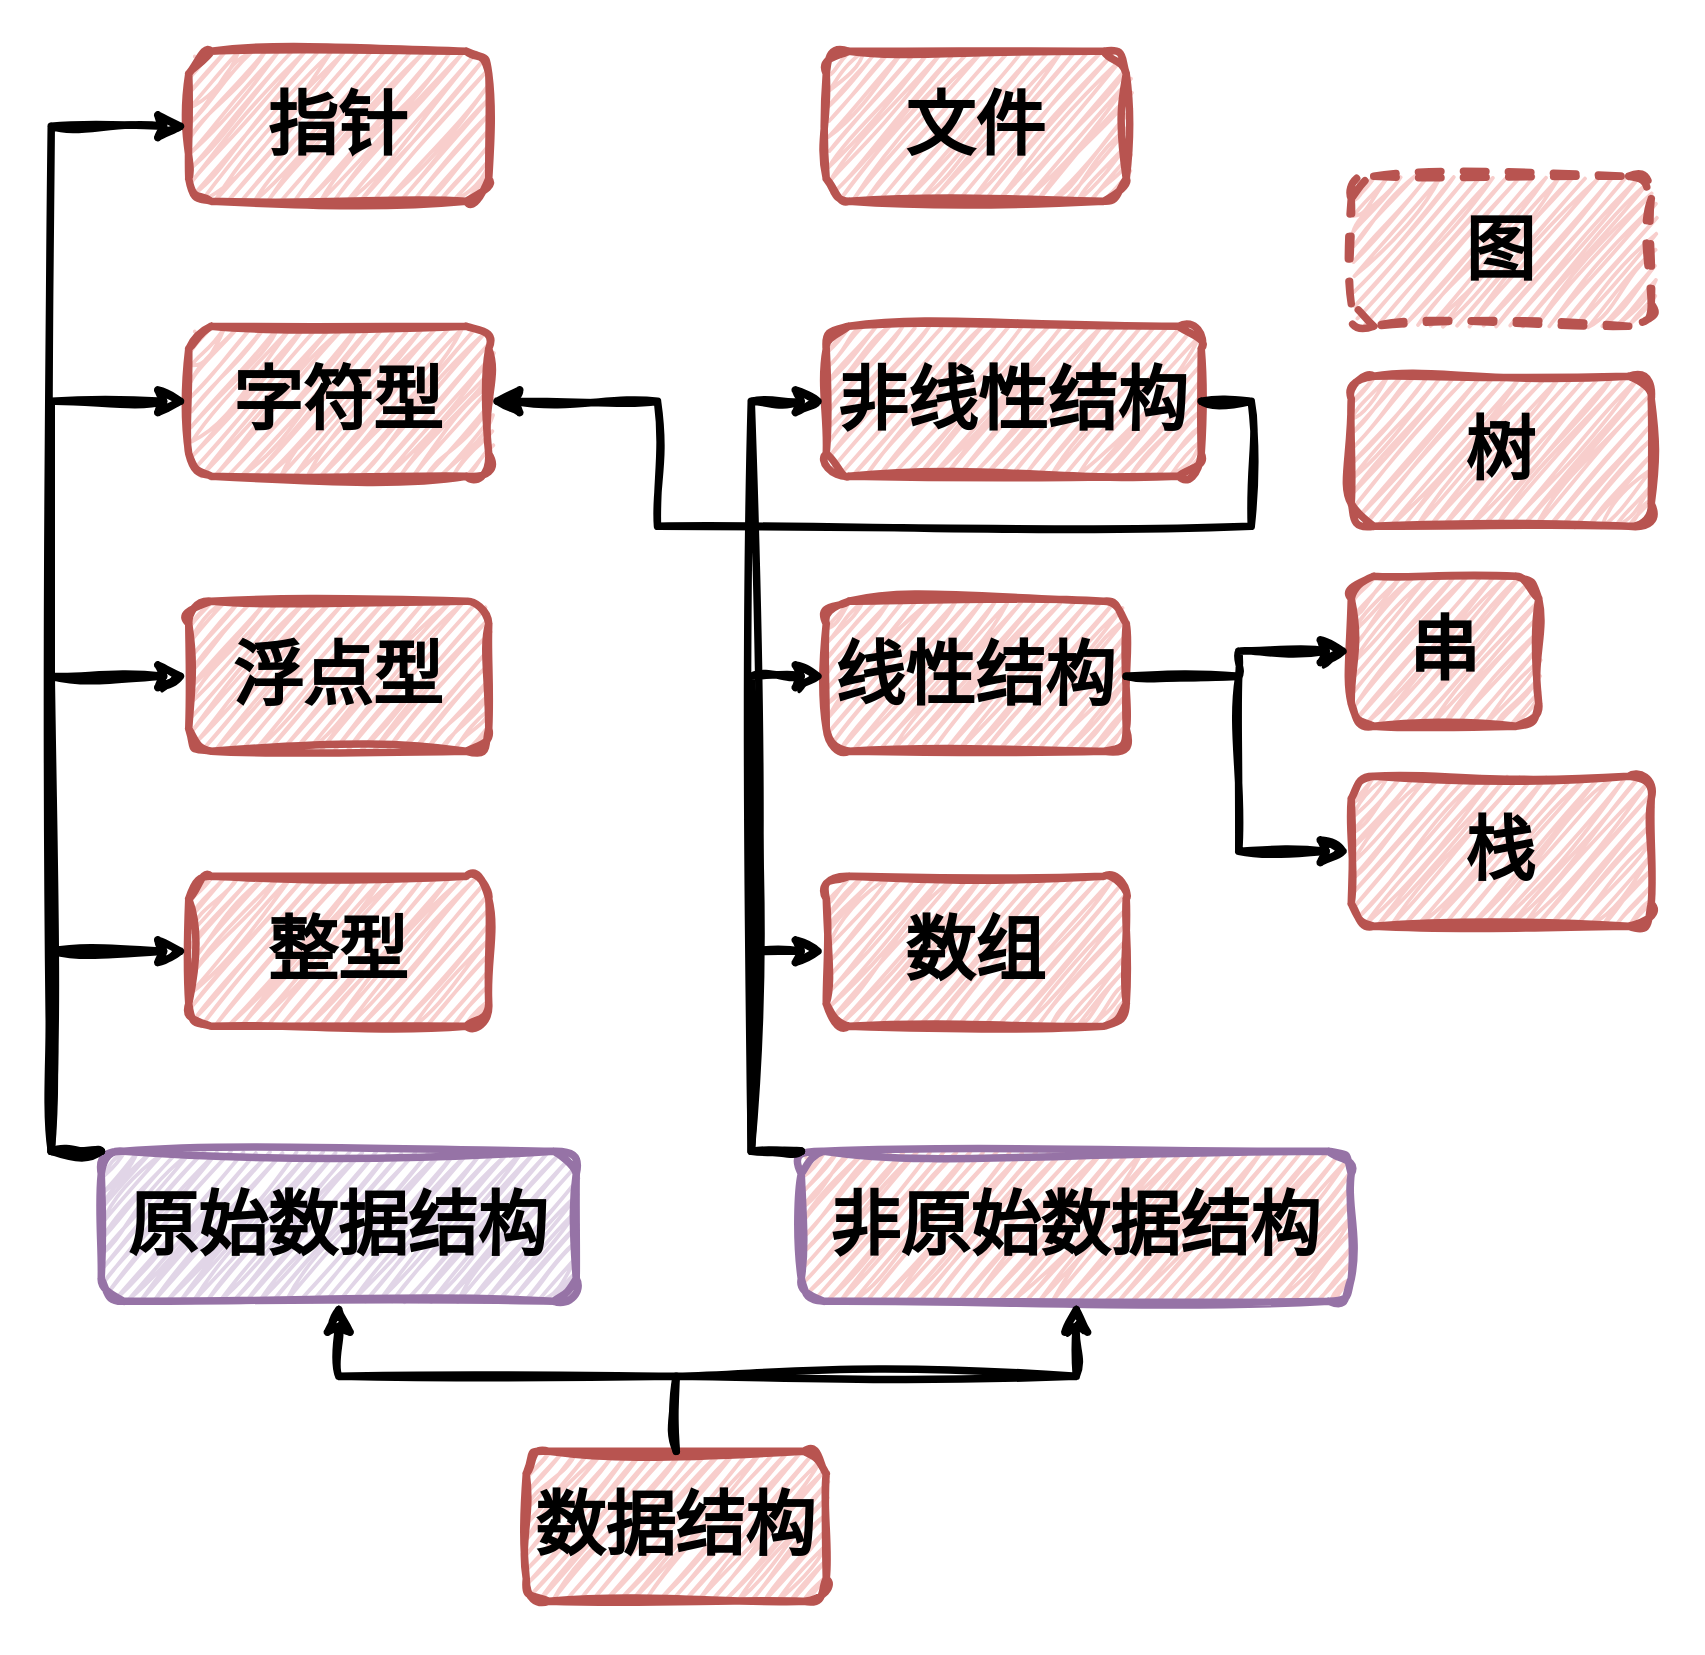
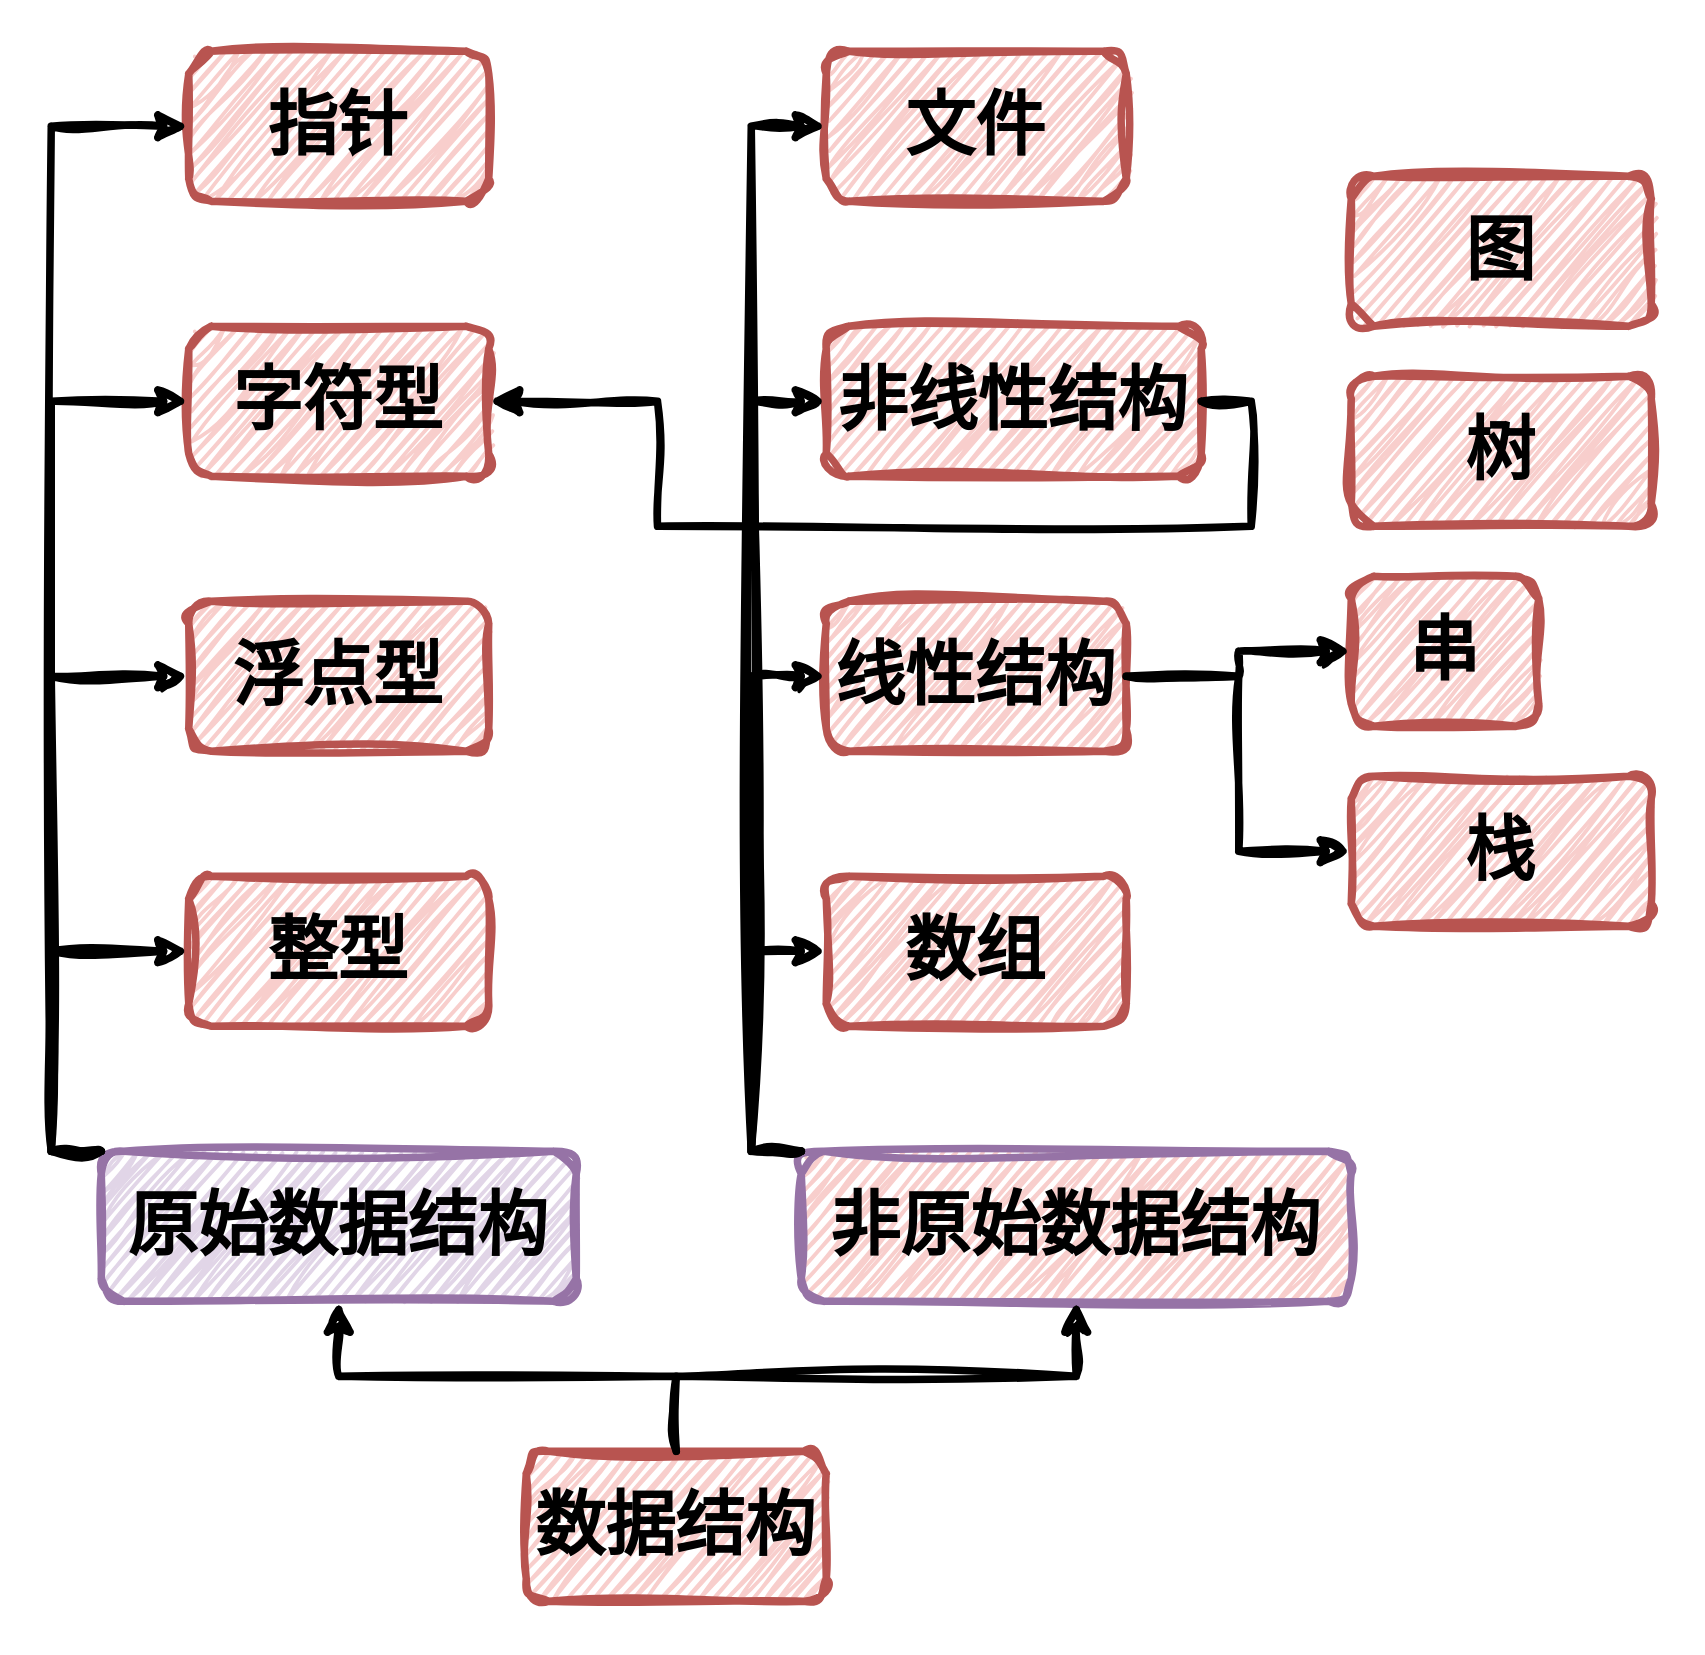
+ <mxCell id="23" style="edgeStyle=orthogonalEdgeStyle;rounded=0;sketch=1;hachureGap=4;jiggle=2;curveFitting=1;orthogonalLoop=1;jettySize=auto;html=1;exitX=0;exitY=0;exitDx=0;exitDy=0;entryX=0;entryY=0.5;entryDx=0;entryDy=0;fontFamily=Architects Daughter;fontSource=https%3A%2F%2Ffonts.googleapis.com%2Fcss%3Ffamily%3DArchitects%2BDaughter;fontSize=16;strokeWidth=3;" edge="1" parent="2" source="6" target="22"><mxGeometry relative="1" as="geometry"><Array as="points"><mxPoint x="280" y="440" /><mxPoint x="280" y="30" /></Array></mxGeometry></mxCell>
- <mxCell id="30" value="&lt;font size=&quot;1&quot; face=&quot;FZJingLeiS-R-GB&quot;&gt;&lt;b style=&quot;font-size: 28px;&quot;&gt;图&lt;/b&gt;&lt;/font&gt;" style="rounded=1;whiteSpace=wrap;html=1;sketch=1;hachureGap=4;jiggle=2;curveFitting=1;fontFamily=Architects Daughter;fontSource=https%3A%2F%2Ffonts.googleapis.com%2Fcss%3Ffamily%3DArchitects%2BDaughter;fontSize=20;fillColor=#f8cecc;strokeColor=#b85450;strokeWidth=3;dashed=1;" vertex="1" parent="2"><mxGeometry x="520" y="50" width="120" height="60" as="geometry" /></mxCell>
+ <mxCell id="30" value="&lt;font size=&quot;1&quot; face=&quot;FZJingLeiS-R-GB&quot;&gt;&lt;b style=&quot;font-size: 28px;&quot;&gt;图&lt;/b&gt;&lt;/font&gt;" style="rounded=1;whiteSpace=wrap;html=1;sketch=1;hachureGap=4;jiggle=2;curveFitting=1;fontFamily=Architects Daughter;fontSource=https%3A%2F%2Ffonts.googleapis.com%2Fcss%3Ffamily%3DArchitects%2BDaughter;fontSize=20;fillColor=#f8cecc;strokeColor=#b85450;strokeWidth=3;" vertex="1" parent="2"><mxGeometry x="520" y="50" width="120" height="60" as="geometry" /></mxCell>
